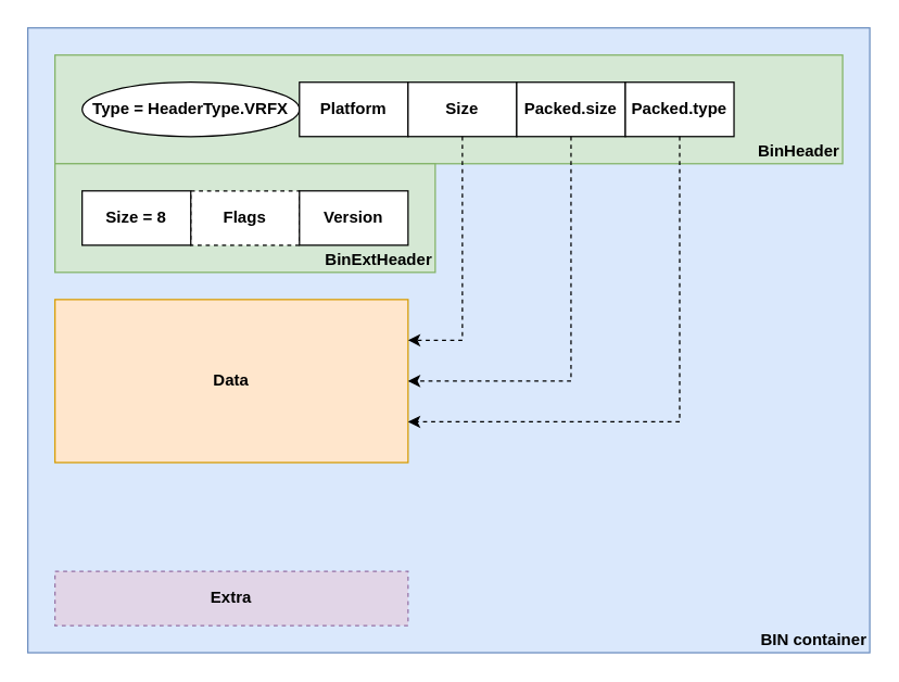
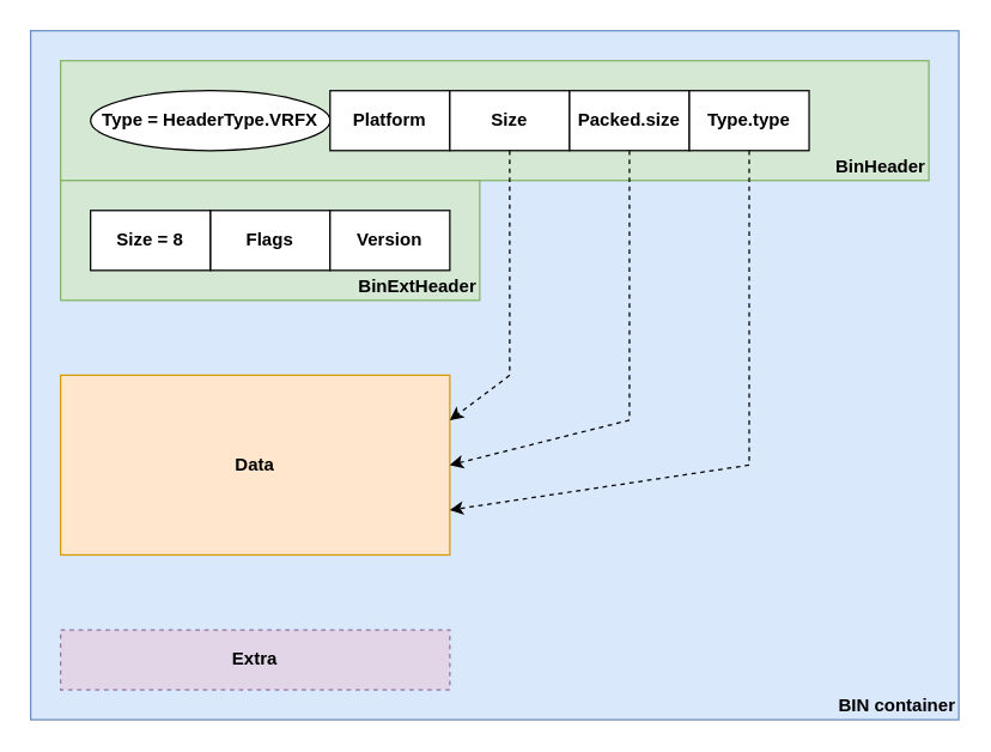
- <mxCell id="10" value="Packed.type" style="rounded=0;whiteSpace=wrap;html=1;fontStyle=1" parent="1" vertex="1"><mxGeometry x="460" y="60" width="80" height="40" as="geometry" /></mxCell>
+ <mxCell id="10" value="Type.type" style="rounded=0;whiteSpace=wrap;html=1;fontStyle=1" parent="1" vertex="1"><mxGeometry x="460" y="60" width="80" height="40" as="geometry" /></mxCell>
- <mxCell id="15" value="Flags" style="rounded=0;whiteSpace=wrap;html=1;fontStyle=1;dashed=1;" parent="1" vertex="1"><mxGeometry x="140" y="140" width="80" height="40" as="geometry" /></mxCell>
+ <mxCell id="15" value="Flags" style="rounded=0;whiteSpace=wrap;html=1;fontStyle=1" parent="1" vertex="1"><mxGeometry x="140" y="140" width="80" height="40" as="geometry" /></mxCell>
- <mxCell id="4" value="Data" style="rounded=0;whiteSpace=wrap;html=1;fillColor=#ffe6cc;strokeColor=#d79b00;fontStyle=1;verticalAlign=middle;align=center;" parent="1" vertex="1"><mxGeometry x="40" y="220" width="260" height="120" as="geometry" /></mxCell>
+ <mxCell id="4" value="Data" style="rounded=0;whiteSpace=wrap;html=1;fillColor=#ffe6cc;strokeColor=#d79b00;fontStyle=1;verticalAlign=middle;align=center;" parent="1" vertex="1"><mxGeometry x="40" y="250" width="260" height="120" as="geometry" /></mxCell>
